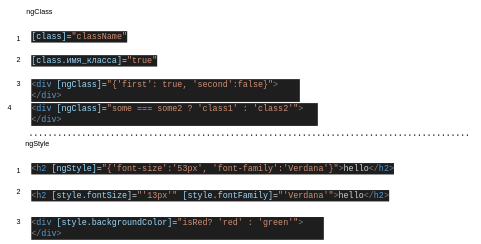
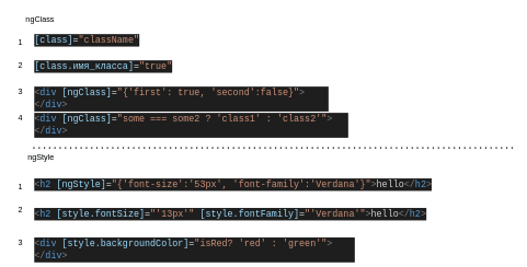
- <mxCell id="2" value="ngClass&lt;br&gt;" style="text;html=1;align=center;verticalAlign=middle;resizable=0;points=[];autosize=1;" parent="1" vertex="1"><mxGeometry x="35" y="10" width="60" height="20" as="geometry" /></mxCell>
+ <mxCell id="2" value="ngClass&lt;br&gt;" style="text;html=1;align=center;verticalAlign=middle;resizable=0;points=[];autosize=1;" parent="1" vertex="1"><mxGeometry x="30" y="20" width="60" height="20" as="geometry" /></mxCell>
- <mxCell id="18" value="4" style="text;html=1;align=center;verticalAlign=middle;resizable=0;points=[];autosize=1;" vertex="1" parent="1"><mxGeometry x="5" y="170" width="20" height="20" as="geometry" /></mxCell>
+ <mxCell id="18" value="4" style="text;html=1;align=center;verticalAlign=middle;resizable=0;points=[];autosize=1;" vertex="1" parent="1"><mxGeometry x="20" y="170" width="20" height="20" as="geometry" /></mxCell>
